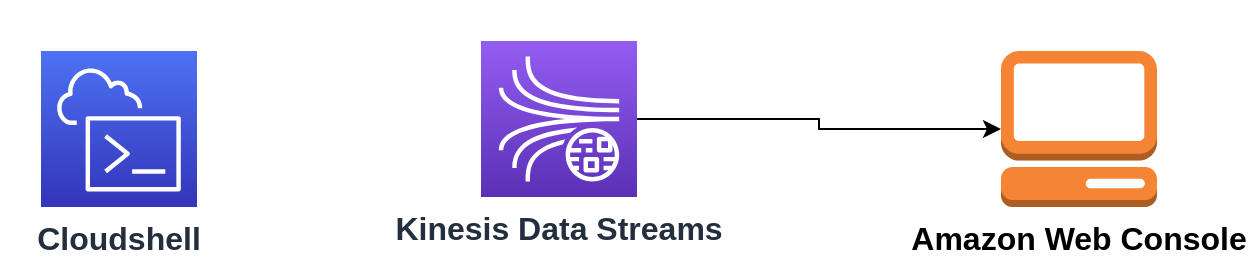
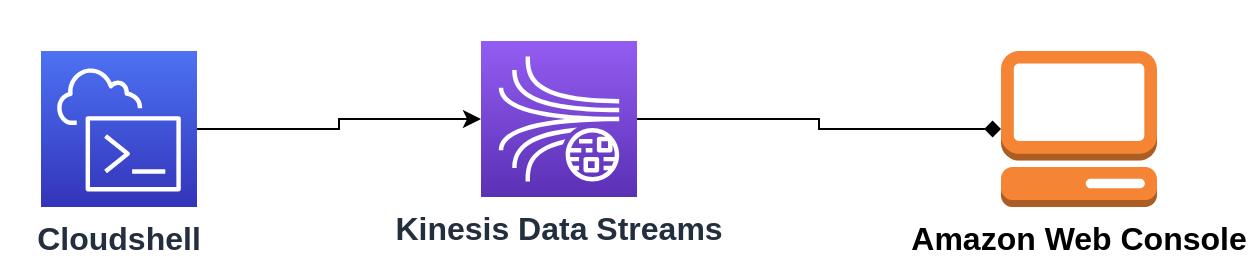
+ <mxCell id="4" style="edgeStyle=orthogonalEdgeStyle;rounded=0;orthogonalLoop=1;jettySize=auto;html=1;" edge="1" parent="1" source="5" target="3"><mxGeometry relative="1" as="geometry" /></mxCell>
- <mxCell id="2" style="edgeStyle=orthogonalEdgeStyle;rounded=0;orthogonalLoop=1;jettySize=auto;html=1;entryX=0;entryY=0.5;entryDx=0;entryDy=0;entryPerimeter=0;" edge="1" parent="1" source="3" target="6"><mxGeometry relative="1" as="geometry" /></mxCell>
+ <mxCell id="2" style="edgeStyle=orthogonalEdgeStyle;rounded=0;orthogonalLoop=1;jettySize=auto;html=1;entryX=0;entryY=0.5;entryDx=0;entryDy=0;entryPerimeter=0;endArrow=diamond;" edge="1" parent="1" source="3" target="6"><mxGeometry relative="1" as="geometry" /></mxCell>
